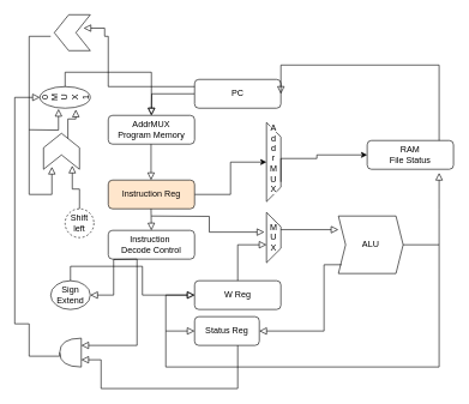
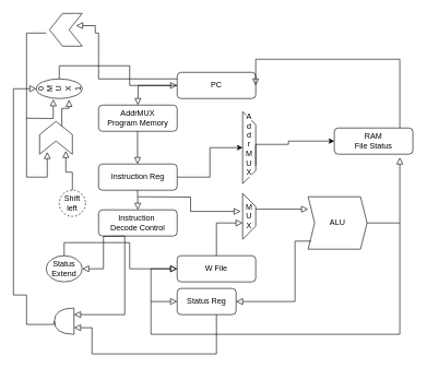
- <mxCell id="39" value="" style="rounded=0;html=1;jettySize=auto;orthogonalLoop=1;fontSize=11;endArrow=block;endFill=0;endSize=8;strokeWidth=1;shadow=0;labelBackgroundColor=none;edgeStyle=orthogonalEdgeStyle;exitX=1;exitY=0.5;exitDx=0;exitDy=0;" edge="1" parent="1" source="36" target="4"><mxGeometry relative="1" as="geometry"><mxPoint x="320" y="130" as="sourcePoint" /><mxPoint x="320" y="180" as="targetPoint" /></mxGeometry></mxCell>
+ <mxCell id="39" value="" style="rounded=0;html=1;jettySize=auto;orthogonalLoop=1;fontSize=11;endArrow=block;endFill=0;endSize=8;strokeWidth=1;shadow=0;labelBackgroundColor=none;edgeStyle=orthogonalEdgeStyle;entryX=0;entryY=0.5;entryDx=0;entryDy=0;exitX=1;exitY=0.5;exitDx=0;exitDy=0;" edge="1" parent="1" source="36" target="3"><mxGeometry relative="1" as="geometry"><mxPoint x="320" y="130" as="sourcePoint" /><mxPoint x="320" y="180" as="targetPoint" /></mxGeometry></mxCell>
- <mxCell id="6" value="Instruction Reg" style="rounded=1;whiteSpace=wrap;html=1;fontSize=12;glass=0;strokeWidth=1;shadow=0;fillColor=#ffe6cc;" parent="1" vertex="1"><mxGeometry x="150" y="250" width="120" height="40" as="geometry" /></mxCell>
+ <mxCell id="6" value="Instruction Reg" style="rounded=1;whiteSpace=wrap;html=1;fontSize=12;glass=0;strokeWidth=1;shadow=0;" parent="1" vertex="1"><mxGeometry x="150" y="250" width="120" height="40" as="geometry" /></mxCell>
- <mxCell id="28" value="Sign&lt;br&gt;Extend" style="ellipse;whiteSpace=wrap;html=1;" vertex="1" parent="1"><mxGeometry x="70" y="390" width="55" height="40" as="geometry" /></mxCell>
+ <mxCell id="28" value="Status&lt;br&gt;Extend" style="ellipse;whiteSpace=wrap;html=1;" vertex="1" parent="1"><mxGeometry x="70" y="390" width="55" height="40" as="geometry" /></mxCell>
- <mxCell id="8" value="W Reg" style="rounded=1;whiteSpace=wrap;html=1;fontSize=12;glass=0;strokeWidth=1;shadow=0;" vertex="1" parent="1"><mxGeometry x="270" y="390" width="120" height="40" as="geometry" /></mxCell>
+ <mxCell id="8" value="W File" style="rounded=1;whiteSpace=wrap;html=1;fontSize=12;glass=0;strokeWidth=1;shadow=0;" vertex="1" parent="1"><mxGeometry x="270" y="390" width="120" height="40" as="geometry" /></mxCell>
